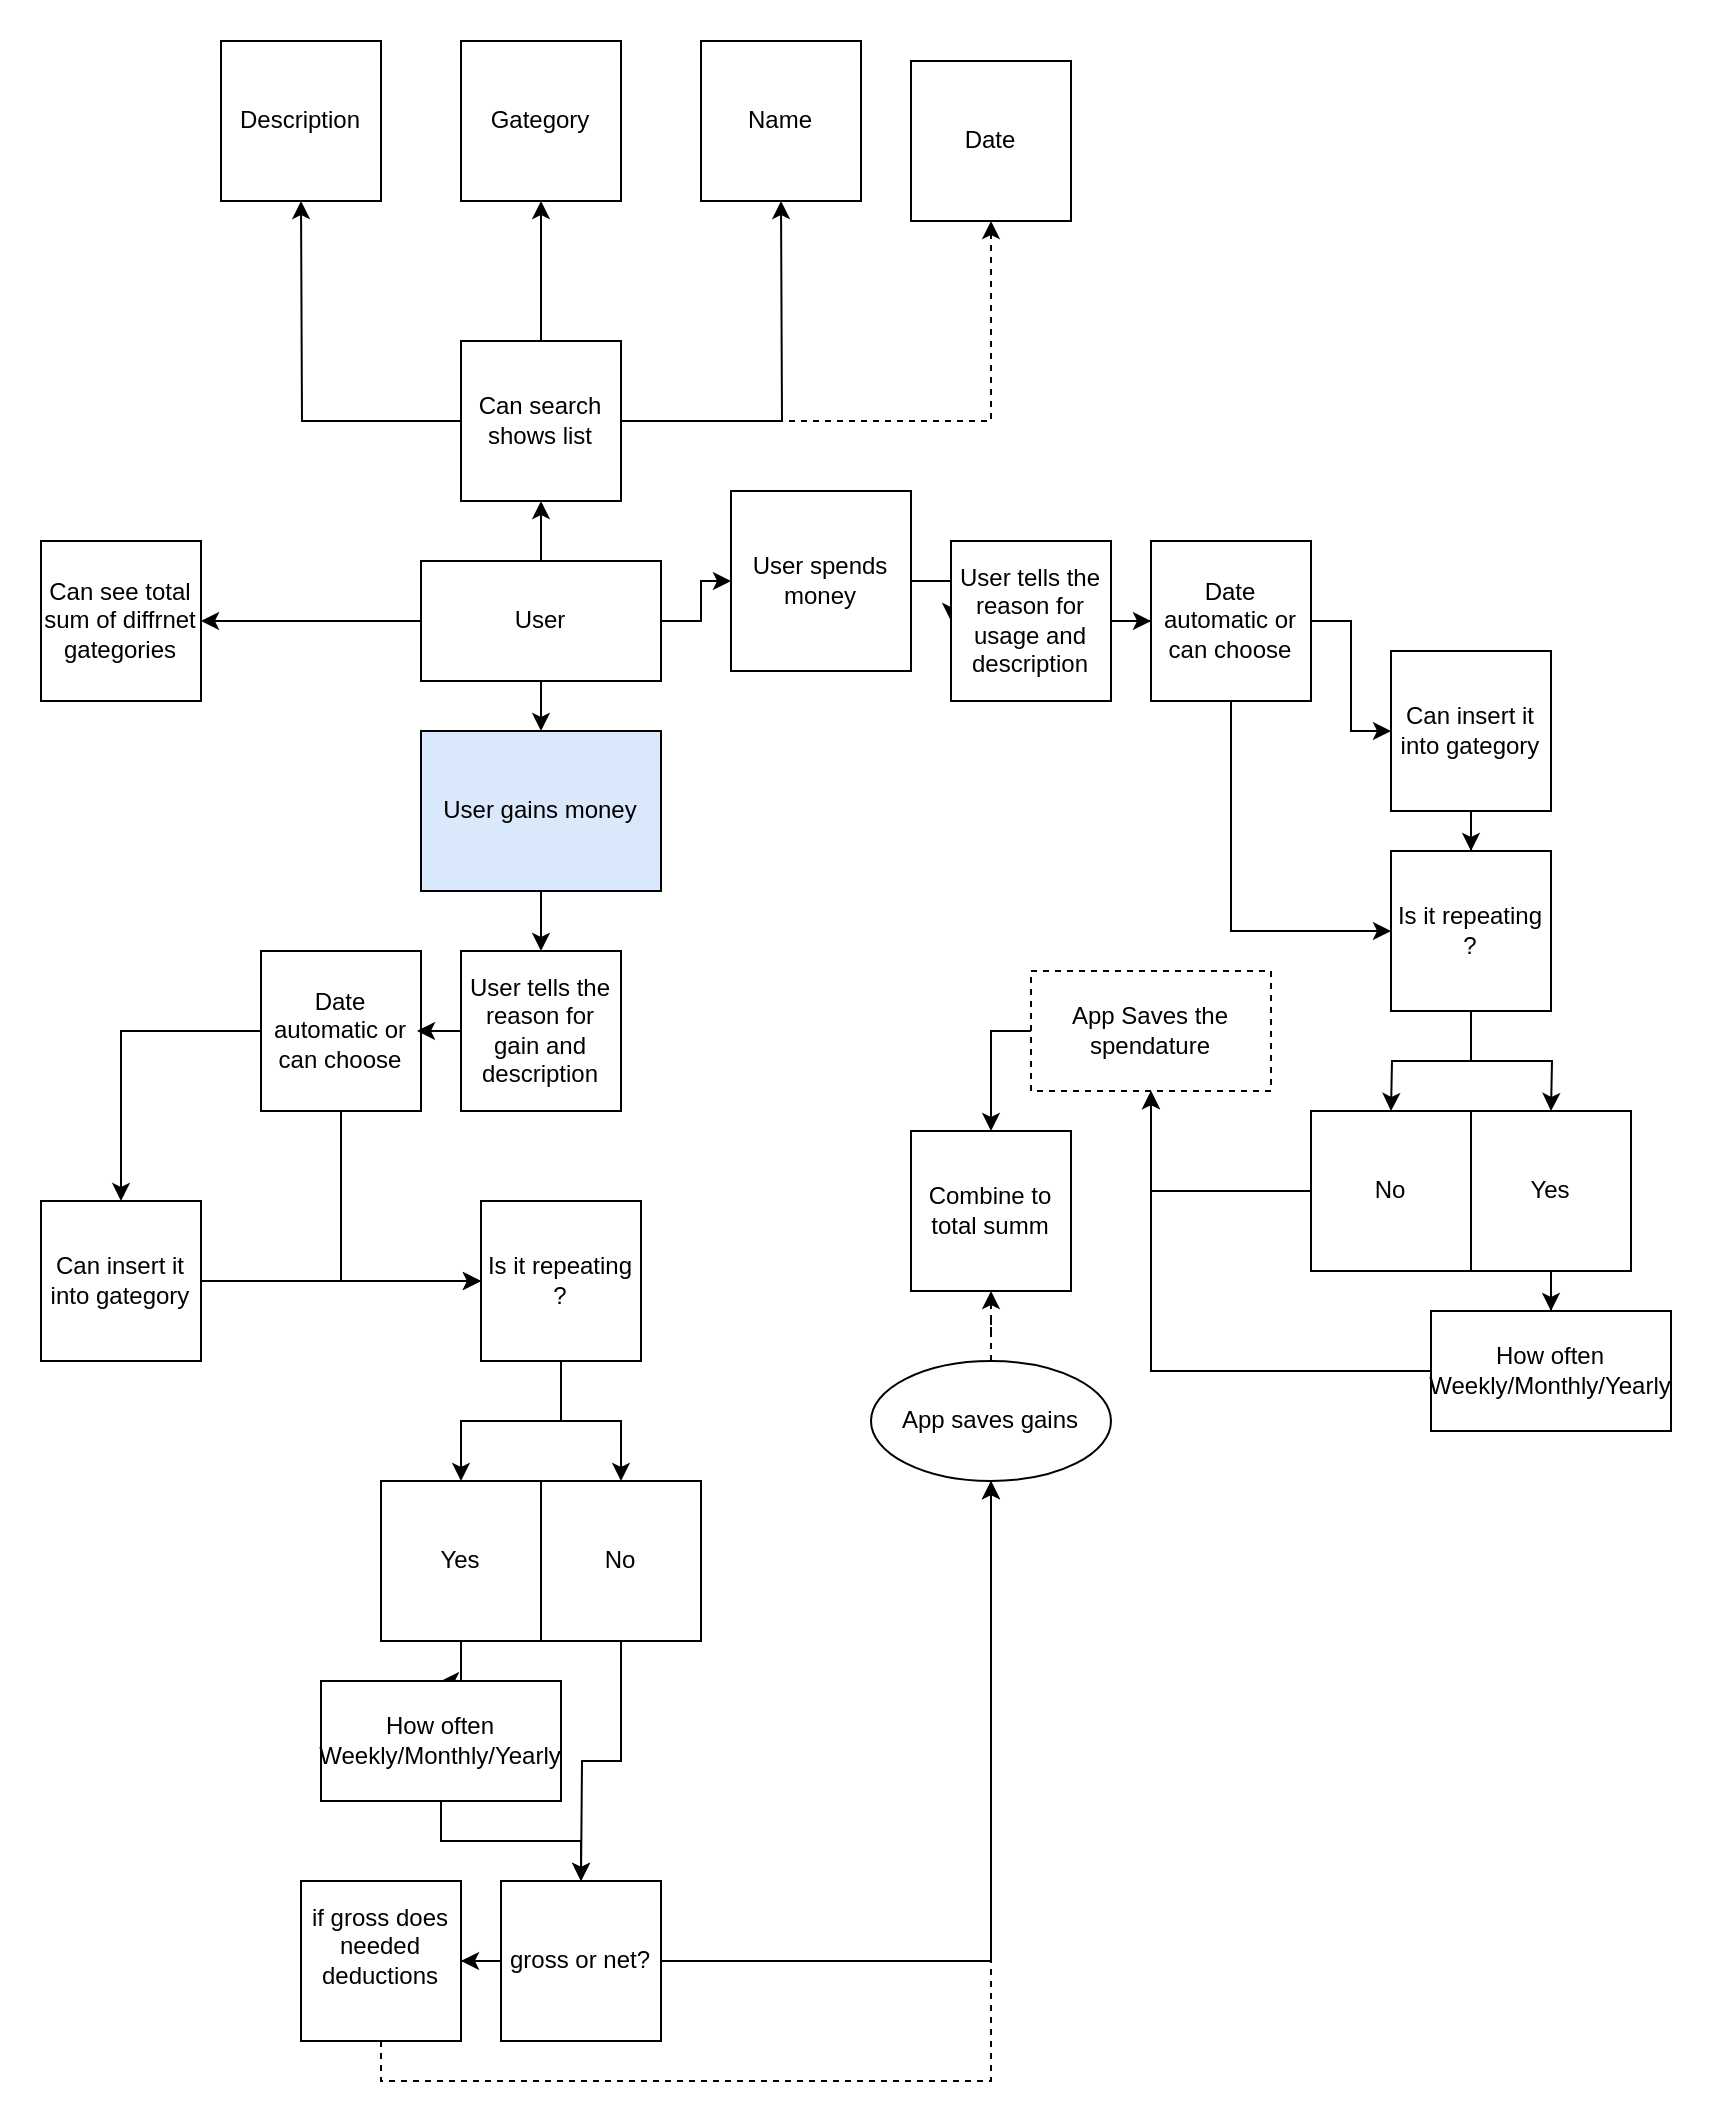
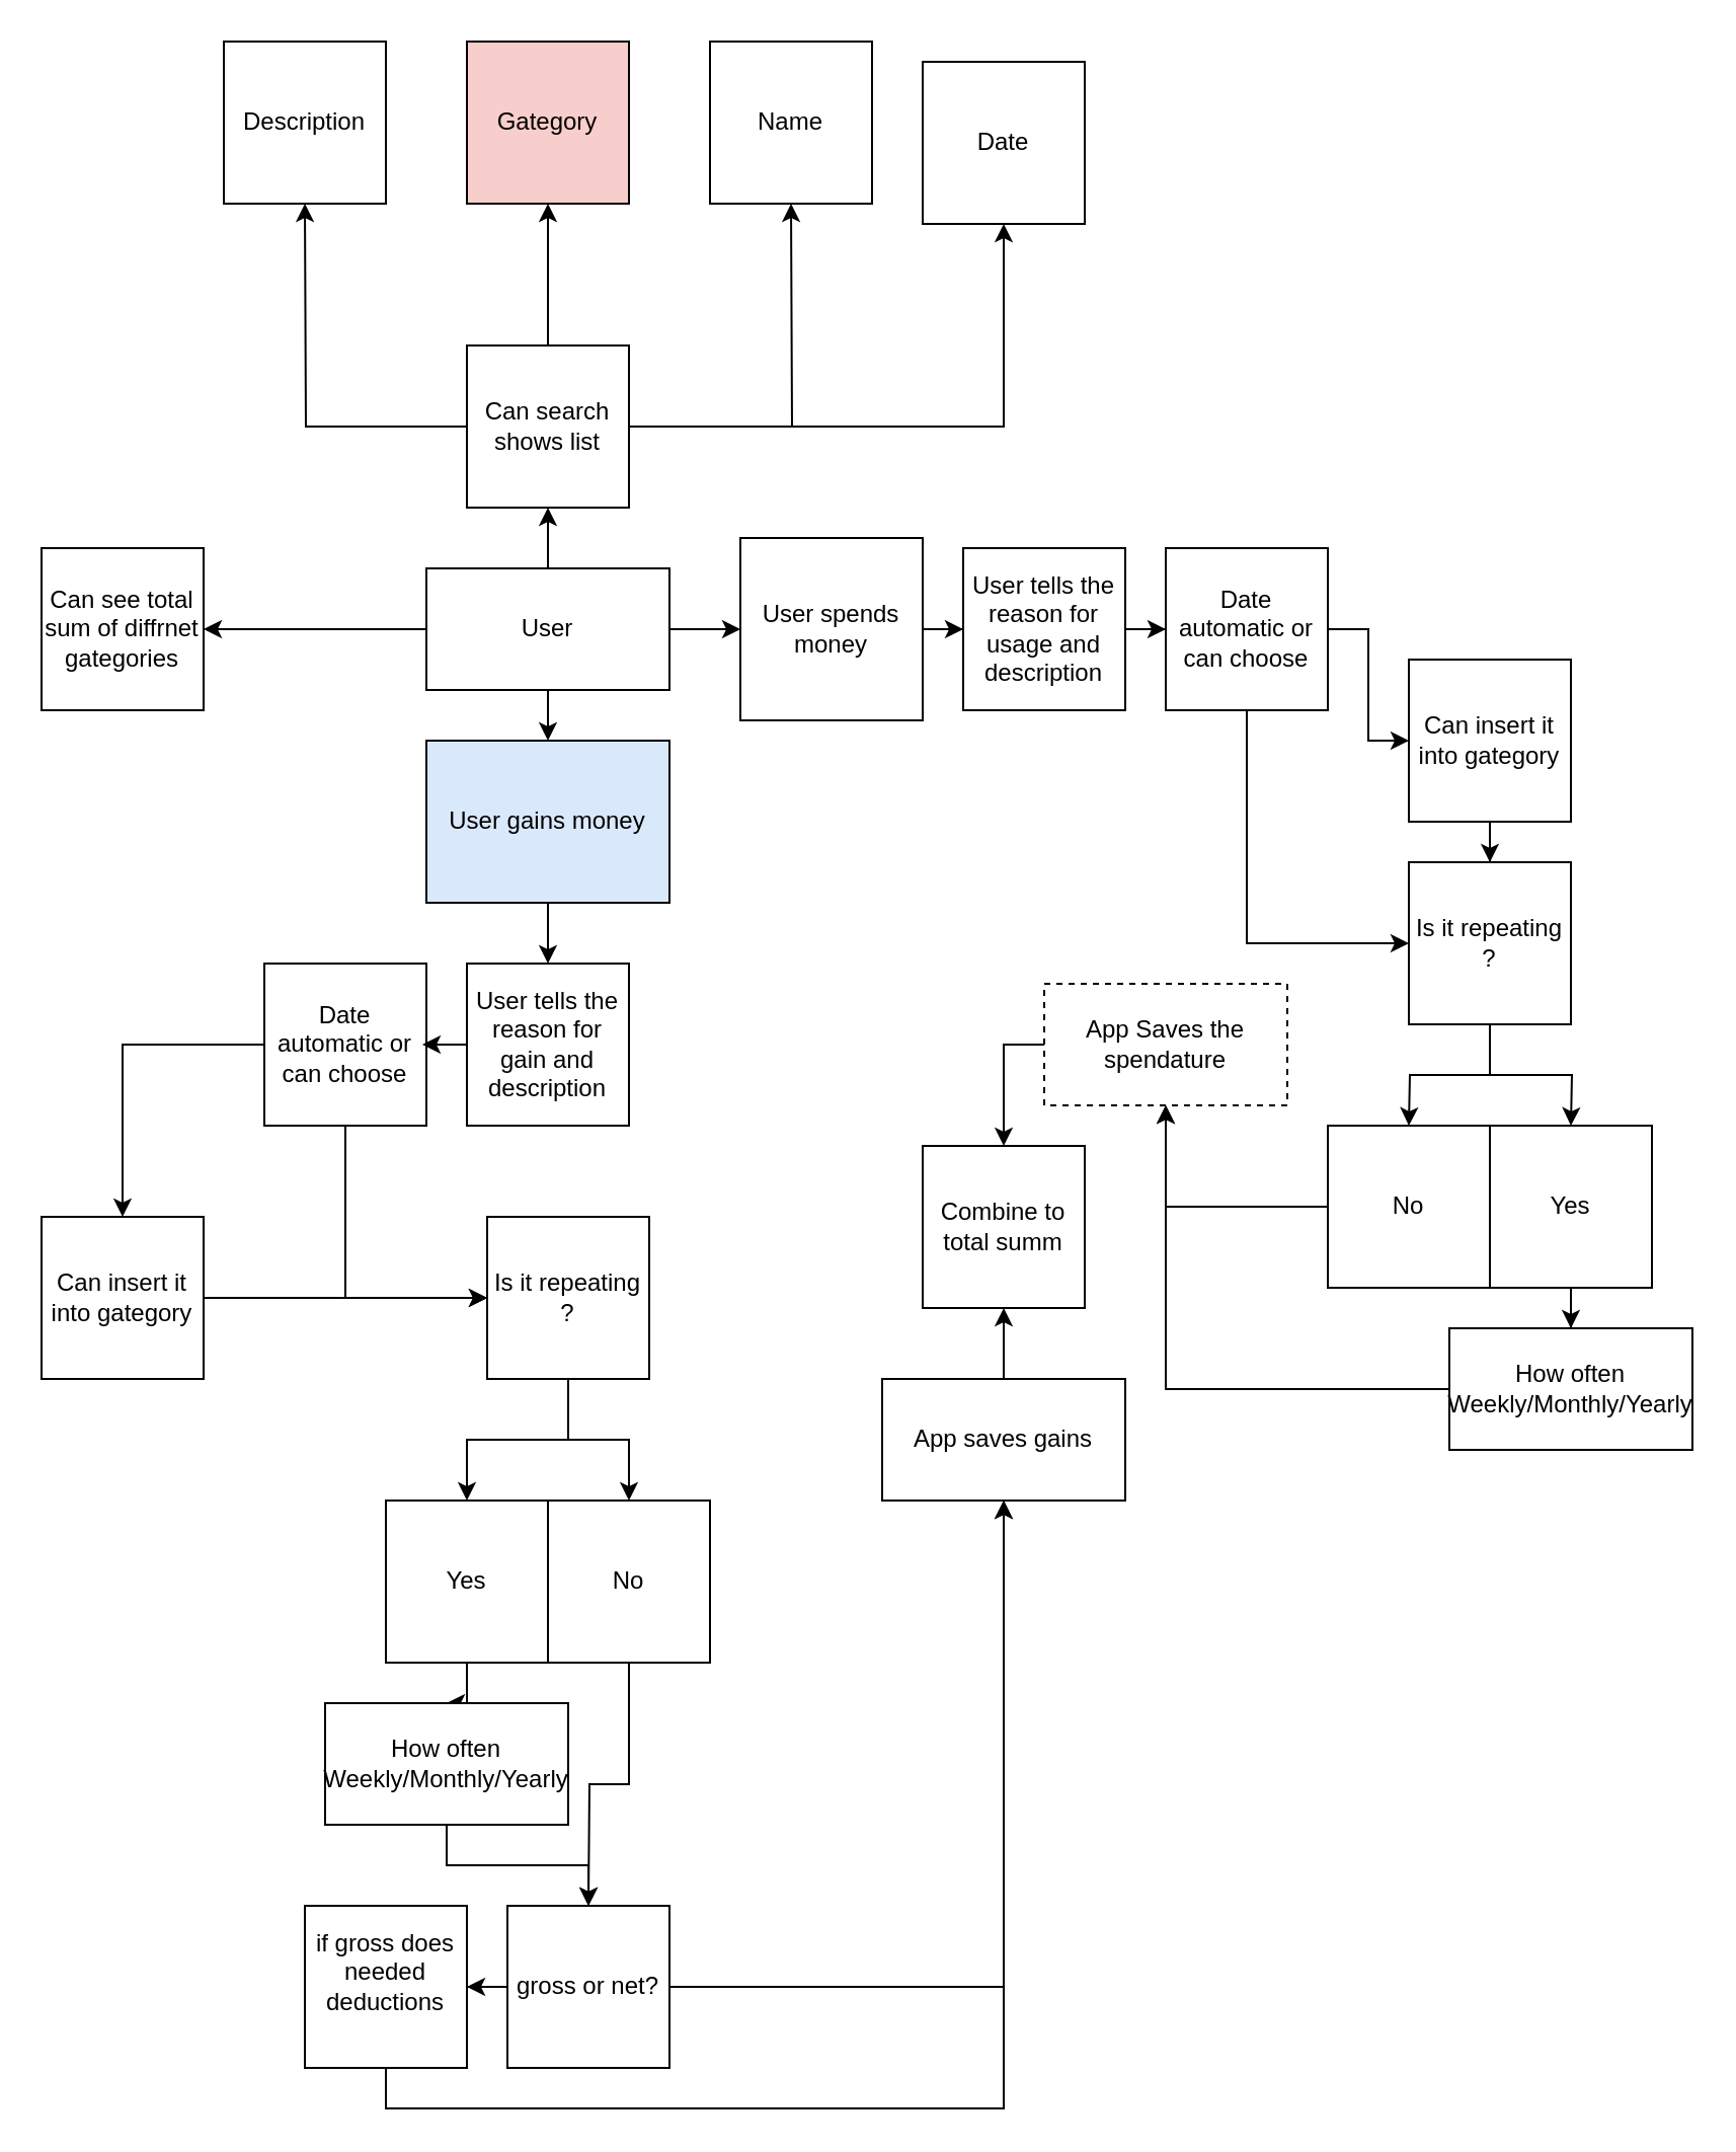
- <mxCell id="48" value="Gategory" style="whiteSpace=wrap;html=1;aspect=fixed;" vertex="1" parent="1"><mxGeometry x="230" y="20" width="80" height="80" as="geometry" /></mxCell>
+ <mxCell id="48" value="Gategory" style="whiteSpace=wrap;html=1;aspect=fixed;fillColor=#f8cecc;" vertex="1" parent="1"><mxGeometry x="230" y="20" width="80" height="80" as="geometry" /></mxCell>
- <mxCell id="46" style="edgeStyle=orthogonalEdgeStyle;rounded=0;orthogonalLoop=1;jettySize=auto;html=1;entryX=0.5;entryY=1;entryDx=0;entryDy=0;dashed=1;" edge="1" parent="1" source="47" target="61"><mxGeometry relative="1" as="geometry" /></mxCell>
+ <mxCell id="46" style="edgeStyle=orthogonalEdgeStyle;rounded=0;orthogonalLoop=1;jettySize=auto;html=1;entryX=0.5;entryY=1;entryDx=0;entryDy=0;" edge="1" parent="1" source="47" target="61"><mxGeometry relative="1" as="geometry" /></mxCell>
- <mxCell id="10" value="User spends money" style="whiteSpace=wrap;html=1;aspect=fixed;" vertex="1" parent="1"><mxGeometry x="365" y="245" width="90" height="90" as="geometry" /></mxCell>
+ <mxCell id="10" value="User spends money" style="whiteSpace=wrap;html=1;aspect=fixed;" vertex="1" parent="1"><mxGeometry x="365" y="265" width="90" height="90" as="geometry" /></mxCell>
- <mxCell id="41" style="edgeStyle=orthogonalEdgeStyle;rounded=0;orthogonalLoop=1;jettySize=auto;html=1;entryX=0.5;entryY=1;entryDx=0;entryDy=0;dashed=1;" edge="1" parent="1" source="42" target="26"><mxGeometry relative="1" as="geometry" /></mxCell>
+ <mxCell id="41" style="edgeStyle=orthogonalEdgeStyle;rounded=0;orthogonalLoop=1;jettySize=auto;html=1;entryX=0.5;entryY=1;entryDx=0;entryDy=0;" edge="1" parent="1" source="42" target="26"><mxGeometry relative="1" as="geometry" /></mxCell>
- <mxCell id="42" value="App saves gains" style="ellipse;whiteSpace=wrap;html=1;" vertex="1" parent="1"><mxGeometry x="435" y="680" width="120" height="60" as="geometry" /></mxCell>
+ <mxCell id="42" value="App saves gains" style="rounded=0;whiteSpace=wrap;html=1;" vertex="1" parent="1"><mxGeometry x="435" y="680" width="120" height="60" as="geometry" /></mxCell>
- <mxCell id="30" style="edgeStyle=orthogonalEdgeStyle;rounded=0;orthogonalLoop=1;jettySize=auto;html=1;dashed=1;" edge="1" parent="1" source="31" target="42"><mxGeometry relative="1" as="geometry"><Array as="points"><mxPoint x="190" y="1040" /><mxPoint x="495" y="1040" /></Array></mxGeometry></mxCell>
+ <mxCell id="30" style="edgeStyle=orthogonalEdgeStyle;rounded=0;orthogonalLoop=1;jettySize=auto;html=1;" edge="1" parent="1" source="31" target="42"><mxGeometry relative="1" as="geometry"><Array as="points"><mxPoint x="190" y="1040" /><mxPoint x="495" y="1040" /></Array></mxGeometry></mxCell>
